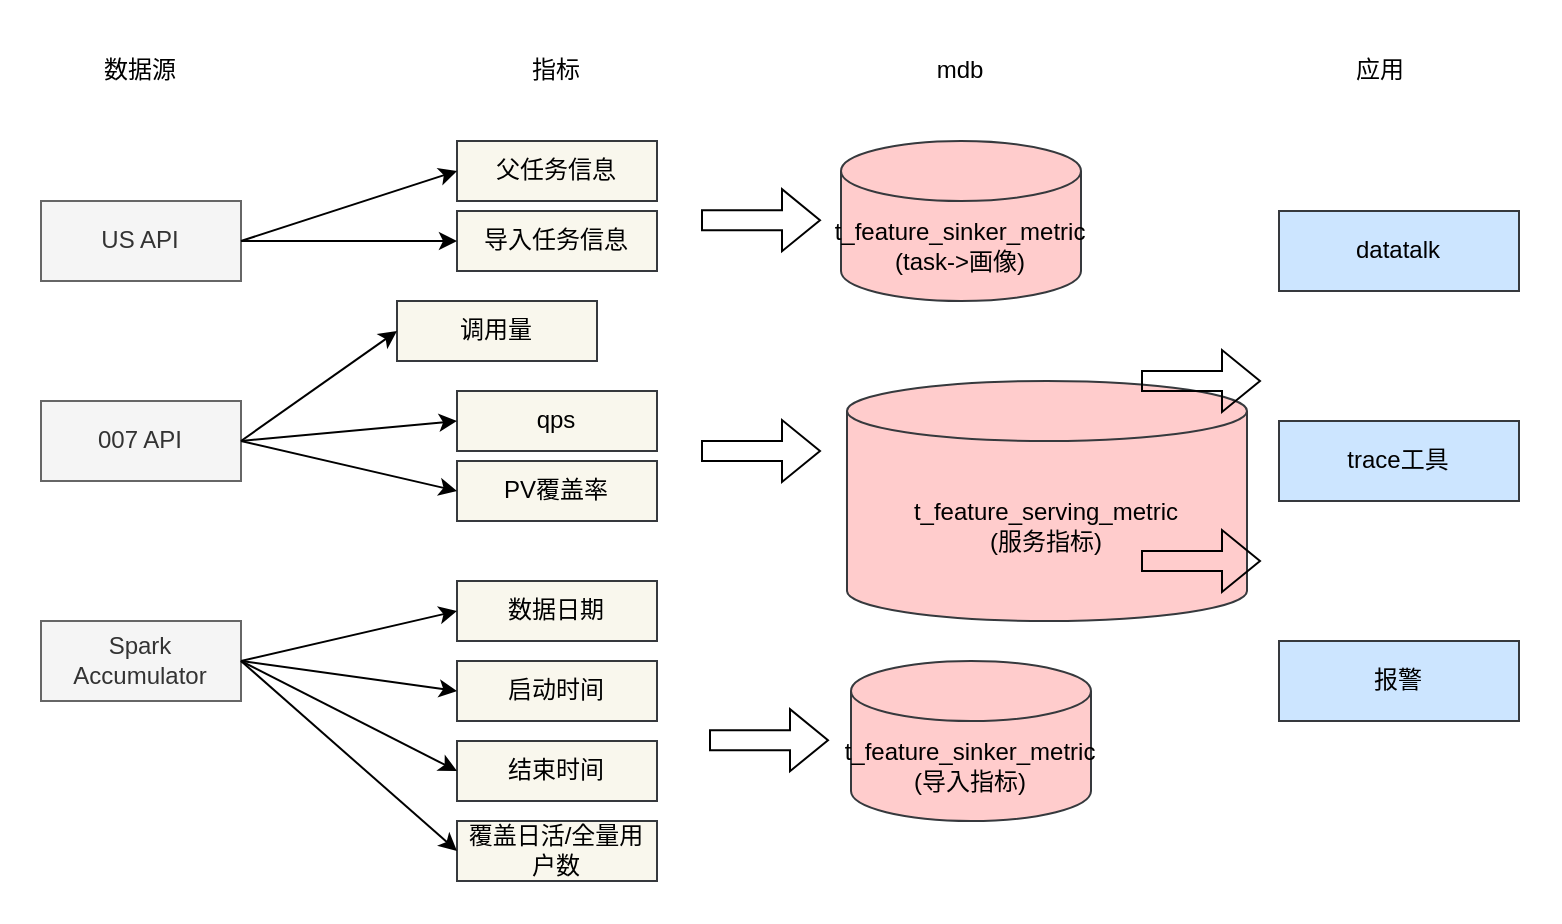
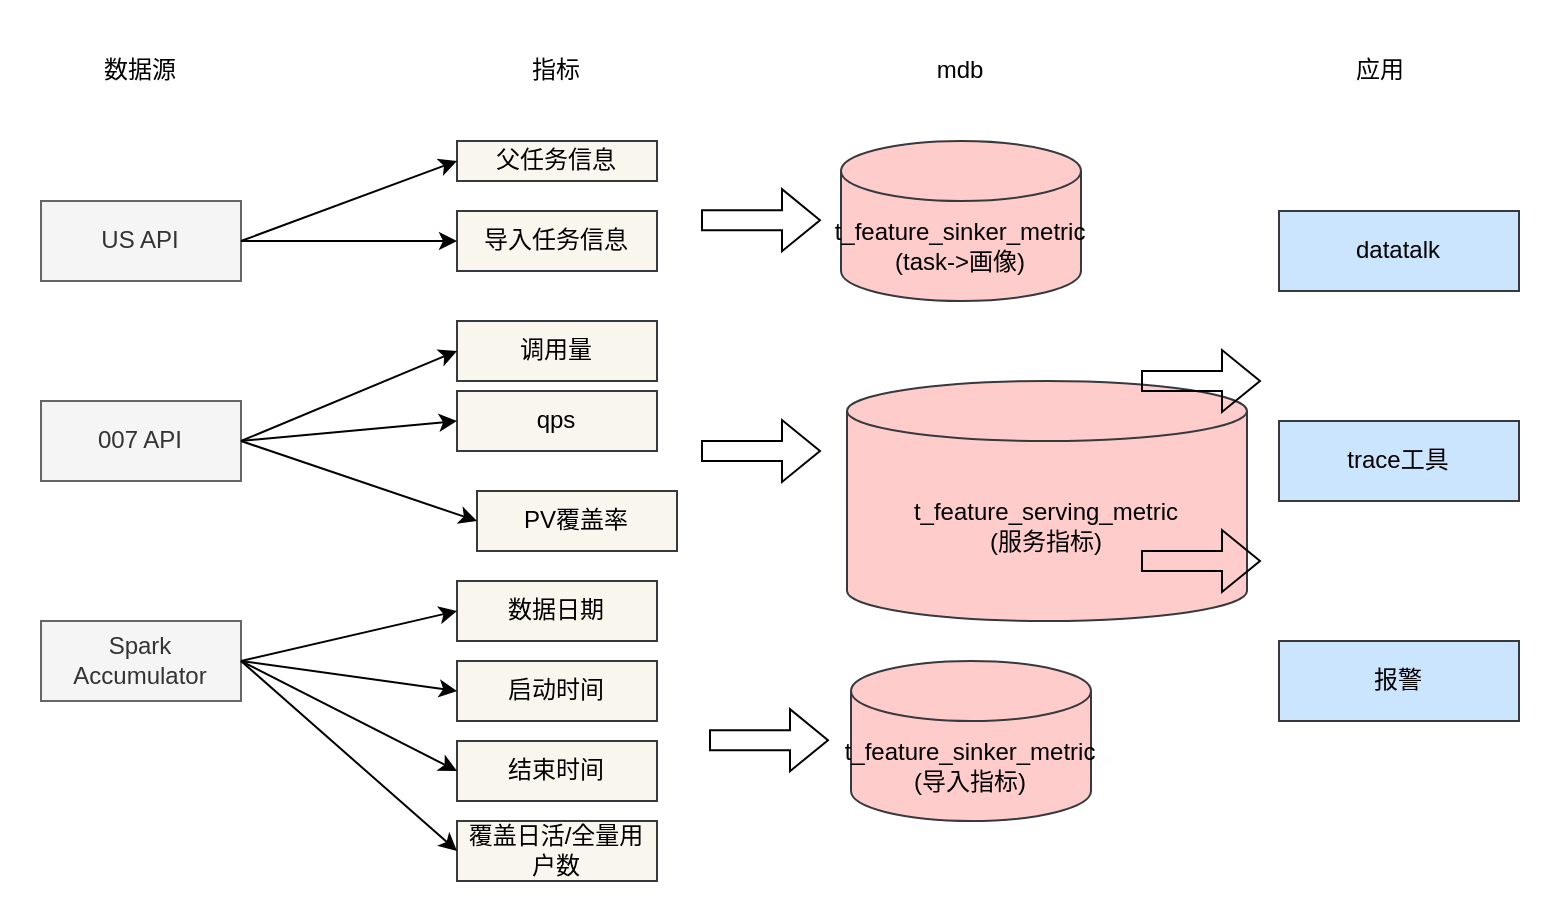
- <mxCell id="9" value="父任务信息" style="rounded=0;whiteSpace=wrap;html=1;fillColor=#f9f7ed;strokeColor=#36393d;" vertex="1" parent="1"><mxGeometry x="228" y="70" width="100" height="30" as="geometry" /></mxCell>
+ <mxCell id="9" value="父任务信息" style="rounded=0;whiteSpace=wrap;html=1;fillColor=#f9f7ed;strokeColor=#36393d;" vertex="1" parent="1"><mxGeometry x="228" y="70" width="100" height="20" as="geometry" /></mxCell>
- <mxCell id="10" value="调用量" style="rounded=0;whiteSpace=wrap;html=1;fillColor=#f9f7ed;strokeColor=#36393d;" vertex="1" parent="1"><mxGeometry x="198" y="150" width="100" height="30" as="geometry" /></mxCell>
+ <mxCell id="10" value="调用量" style="rounded=0;whiteSpace=wrap;html=1;fillColor=#f9f7ed;strokeColor=#36393d;" vertex="1" parent="1"><mxGeometry x="228" y="160" width="100" height="30" as="geometry" /></mxCell>
- <mxCell id="12" value="PV覆盖率" style="rounded=0;whiteSpace=wrap;html=1;fillColor=#f9f7ed;strokeColor=#36393d;" vertex="1" parent="1"><mxGeometry x="228" y="230" width="100" height="30" as="geometry" /></mxCell>
+ <mxCell id="12" value="PV覆盖率" style="rounded=0;whiteSpace=wrap;html=1;fillColor=#f9f7ed;strokeColor=#36393d;" vertex="1" parent="1"><mxGeometry x="238" y="245" width="100" height="30" as="geometry" /></mxCell>
